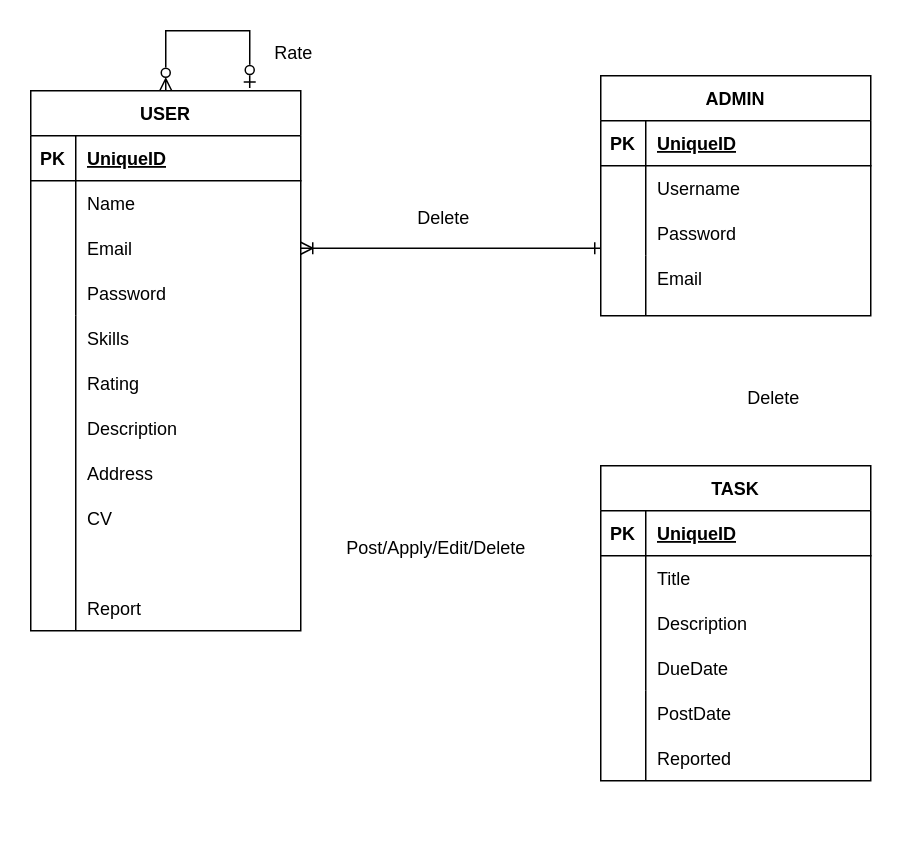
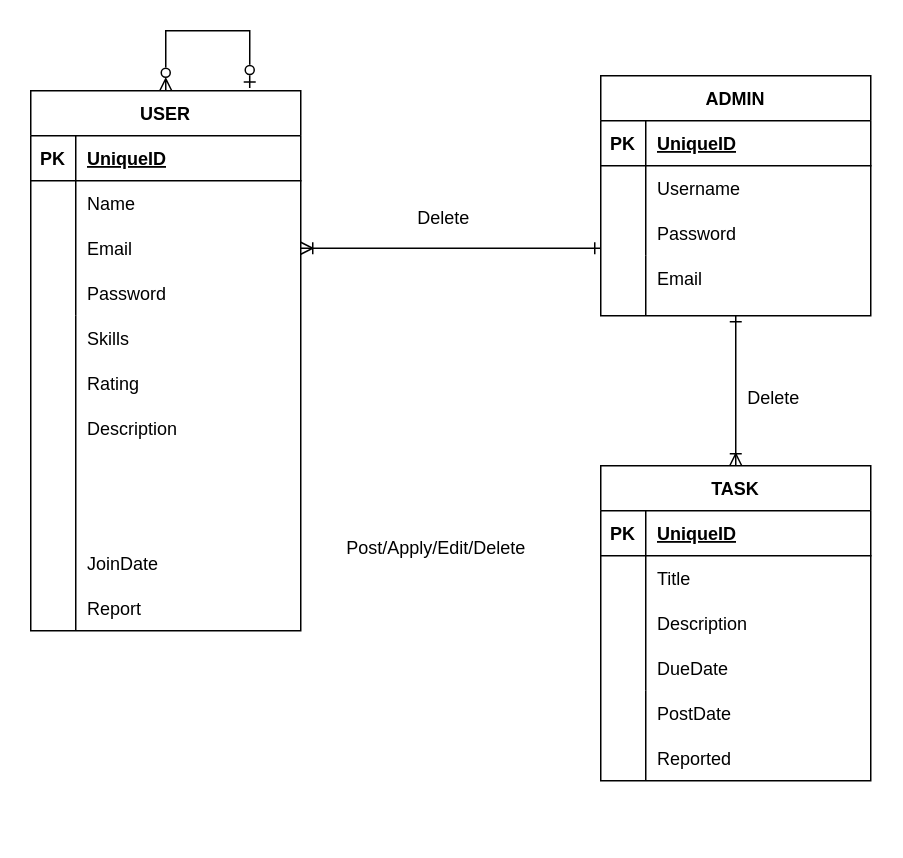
- <mxCell id="53" value="Rate" style="text;html=1;align=center;verticalAlign=middle;resizable=0;points=[];autosize=1;strokeColor=none;fillColor=none;" vertex="1" parent="1"><mxGeometry x="170" y="20" width="50" height="30" as="geometry" /></mxCell>
+ <mxCell id="21" style="edgeStyle=orthogonalEdgeStyle;rounded=0;orthogonalLoop=1;jettySize=auto;html=1;startArrow=ERone;startFill=0;endArrow=ERoneToMany;endFill=0;entryX=0.5;entryY=0;entryDx=0;entryDy=0;" edge="1" parent="1" source="22" target="32"><mxGeometry relative="1" as="geometry"><Array as="points"><mxPoint x="490" y="270" /><mxPoint x="490" y="270" /></Array><mxPoint x="540" y="370" as="targetPoint" /></mxGeometry></mxCell>
- <mxCell id="56" value="Address" style="shape=partialRectangle;connectable=0;fillColor=none;top=0;left=0;bottom=0;right=0;align=left;spacingLeft=6;overflow=hidden;" vertex="1" parent="1"><mxGeometry x="50" y="300" width="150" height="30" as="geometry"><mxRectangle width="150" height="30" as="alternateBounds" /></mxGeometry></mxCell>
- <mxCell id="57" value="CV" style="shape=partialRectangle;connectable=0;fillColor=none;top=0;left=0;bottom=0;right=0;align=left;spacingLeft=6;overflow=hidden;" vertex="1" parent="1"><mxGeometry x="50" y="330" width="150" height="30" as="geometry"><mxRectangle width="150" height="30" as="alternateBounds" /></mxGeometry></mxCell>
+ <mxCell id="59" value="JoinDate" style="shape=partialRectangle;connectable=0;fillColor=none;top=0;left=0;bottom=0;right=0;align=left;spacingLeft=6;overflow=hidden;" vertex="1" parent="1"><mxGeometry x="50" y="360" width="150" height="30" as="geometry"><mxRectangle width="150" height="30" as="alternateBounds" /></mxGeometry></mxCell>
